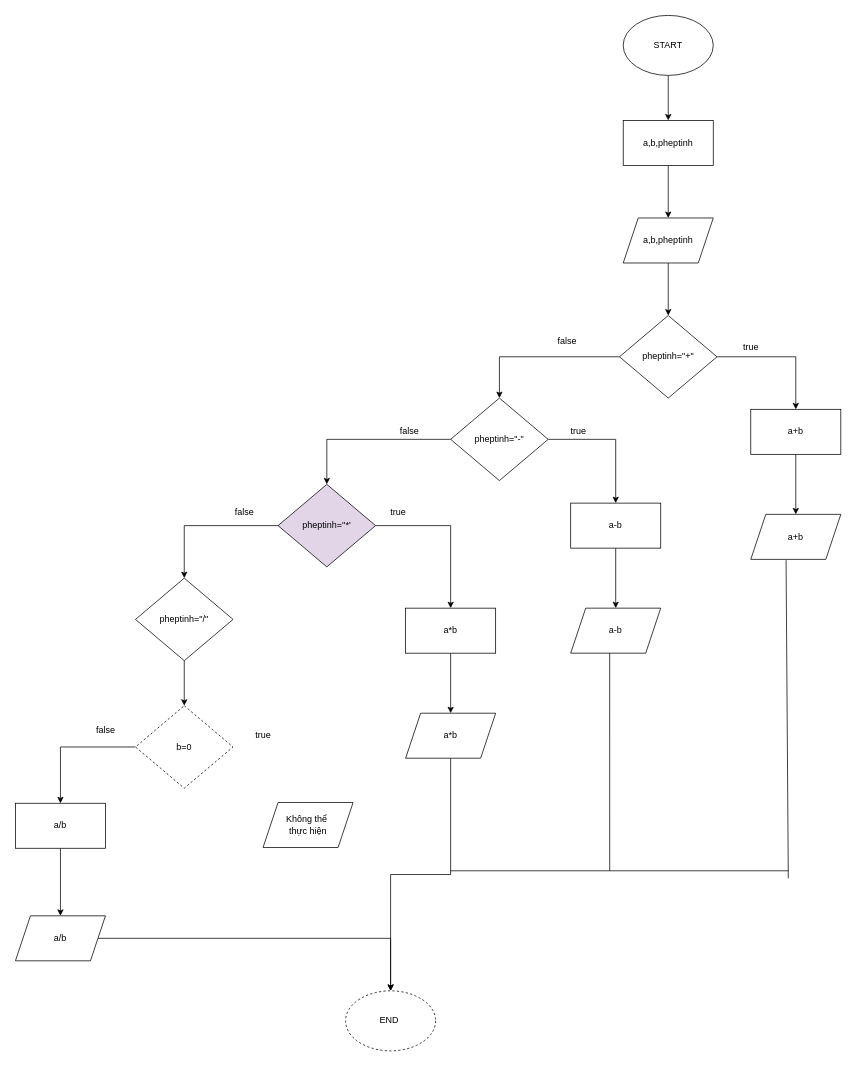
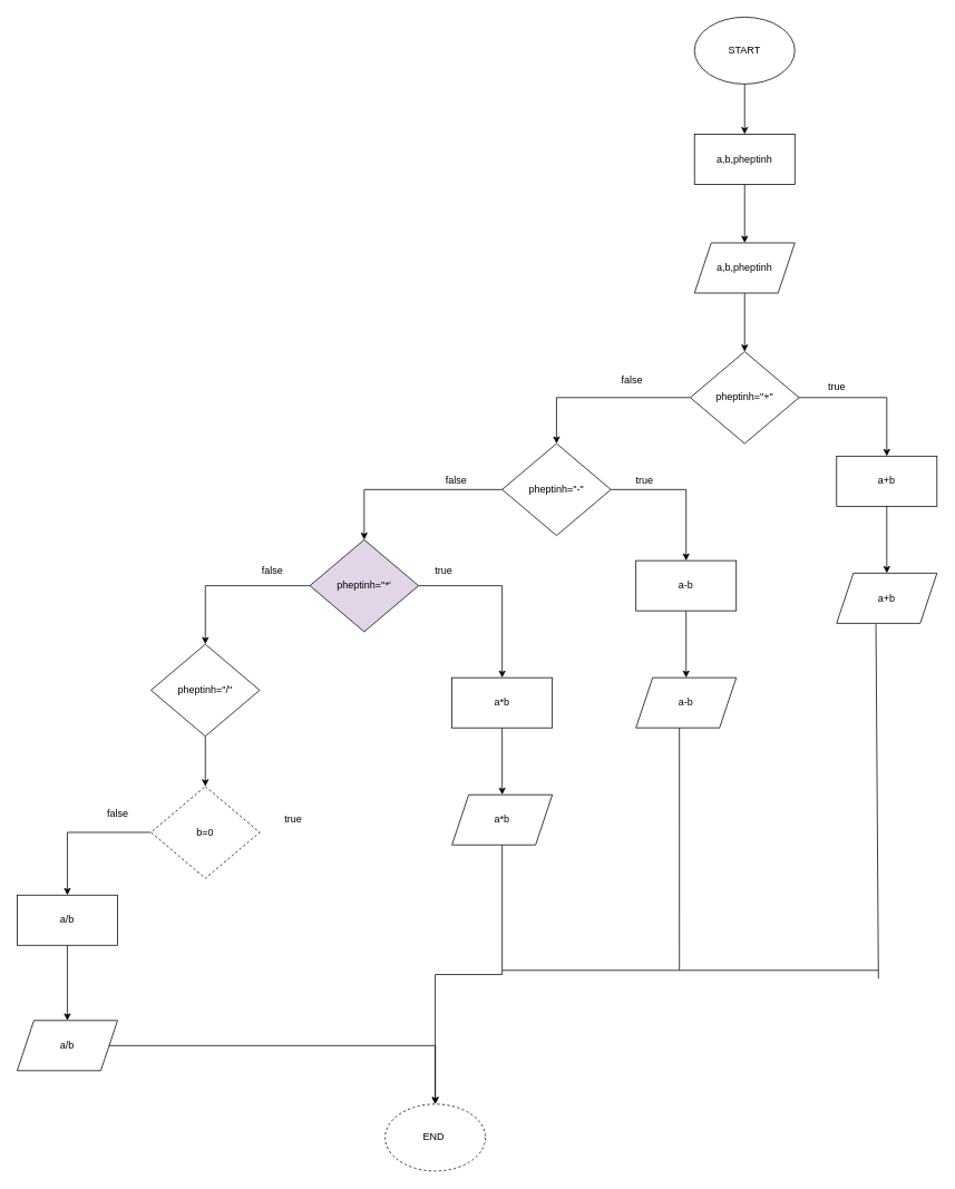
- <mxCell id="37" value="Không thể&amp;nbsp;&lt;div&gt;thực hiện&lt;/div&gt;" style="shape=parallelogram;perimeter=parallelogramPerimeter;whiteSpace=wrap;html=1;fixedSize=1;" vertex="1" parent="1"><mxGeometry x="350" y="1069" width="120" height="60" as="geometry" /></mxCell>
